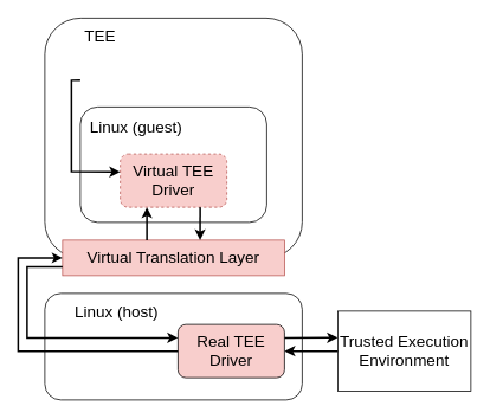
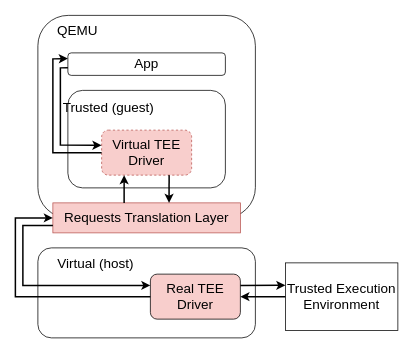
- <mxCell id="3" value="&lt;div&gt;TEE&lt;/div&gt;" style="rounded=1;whiteSpace=wrap;html=1;align=right;spacingTop=0;labelPosition=left;verticalLabelPosition=top;verticalAlign=bottom;spacingBottom=31;spacing=-64;fontSize=18;spacingLeft=0;spacingRight=-16;" parent="1" vertex="1"><mxGeometry x="50" y="20" width="290" height="270" as="geometry" /></mxCell>
+ <mxCell id="3" value="&lt;div&gt;QEMU&lt;/div&gt;" style="rounded=1;whiteSpace=wrap;html=1;align=right;spacingTop=0;labelPosition=left;verticalLabelPosition=top;verticalAlign=bottom;spacingBottom=31;spacing=-64;fontSize=18;spacingLeft=0;spacingRight=-16;" parent="1" vertex="1"><mxGeometry x="50" y="20" width="290" height="270" as="geometry" /></mxCell>
+ <mxCell id="6" value="App" style="rounded=1;whiteSpace=wrap;html=1;align=center;spacingTop=0;labelPosition=center;verticalLabelPosition=middle;verticalAlign=middle;spacingBottom=0;spacing=0;fontSize=18;" parent="1" vertex="1"><mxGeometry x="90" y="70" width="210" height="30" as="geometry" /></mxCell>
- <mxCell id="4" value="&lt;p style=&quot;line-height: 120%; font-size: 18px;&quot;&gt;&lt;/p&gt;&lt;div style=&quot;font-size: 18px;&quot; align=&quot;left&quot;&gt;Linux (guest)&lt;/div&gt;" style="rounded=1;whiteSpace=wrap;html=1;align=right;spacingTop=0;labelPosition=left;verticalLabelPosition=top;verticalAlign=bottom;spacingBottom=0;spacing=-35;fontSize=18;spacingRight=-80;" parent="1" vertex="1"><mxGeometry x="90" y="120" width="210" height="130" as="geometry" /></mxCell>
+ <mxCell id="4" value="&lt;p style=&quot;line-height: 120%; font-size: 18px;&quot;&gt;&lt;/p&gt;&lt;div style=&quot;font-size: 18px;&quot; align=&quot;left&quot;&gt;Trusted (guest)&lt;/div&gt;" style="rounded=1;whiteSpace=wrap;html=1;align=right;spacingTop=0;labelPosition=left;verticalLabelPosition=top;verticalAlign=bottom;spacingBottom=0;spacing=-35;fontSize=18;spacingRight=-80;" parent="1" vertex="1"><mxGeometry x="90" y="120" width="210" height="130" as="geometry" /></mxCell>
+ <mxCell id="10" value="" style="endArrow=classic;html=1;rounded=0;strokeWidth=2;fontSize=18;entryX=0;entryY=0.25;entryDx=0;entryDy=0;exitX=0;exitY=0.5;exitDx=0;exitDy=0;" parent="1" source="5" target="6" edge="1"><mxGeometry width="50" height="50" relative="1" as="geometry"><mxPoint x="135" y="207" as="sourcePoint" /><mxPoint x="90" y="82" as="targetPoint" /><Array as="points"><mxPoint x="70" y="203" /><mxPoint x="70" y="78" /></Array></mxGeometry></mxCell>
- <mxCell id="7" value="Virtual Translation Layer" style="rounded=0;whiteSpace=wrap;html=1;fontSize=18;fillColor=#f8cecc;strokeColor=#b85450;" parent="1" vertex="1"><mxGeometry x="70" y="270" width="250" height="40" as="geometry" /></mxCell>
+ <mxCell id="7" value="Requests Translation Layer" style="rounded=0;whiteSpace=wrap;html=1;fontSize=18;fillColor=#f8cecc;strokeColor=#b85450;" parent="1" vertex="1"><mxGeometry x="70" y="270" width="250" height="40" as="geometry" /></mxCell>
- <mxCell id="2" value="Linux (host)" style="rounded=1;whiteSpace=wrap;html=1;align=right;spacingTop=0;labelPosition=left;verticalLabelPosition=top;verticalAlign=bottom;spacingBottom=31;spacing=-64;fontSize=18;spacingLeft=0;spacingRight=-64;" parent="1" vertex="1"><mxGeometry x="50" y="330" width="290" height="120" as="geometry" /></mxCell>
+ <mxCell id="2" value="Virtual (host)" style="rounded=1;whiteSpace=wrap;html=1;align=right;spacingTop=0;labelPosition=left;verticalLabelPosition=top;verticalAlign=bottom;spacingBottom=31;spacing=-64;fontSize=18;spacingLeft=0;spacingRight=-64;" parent="1" vertex="1"><mxGeometry x="50" y="330" width="290" height="120" as="geometry" /></mxCell>
